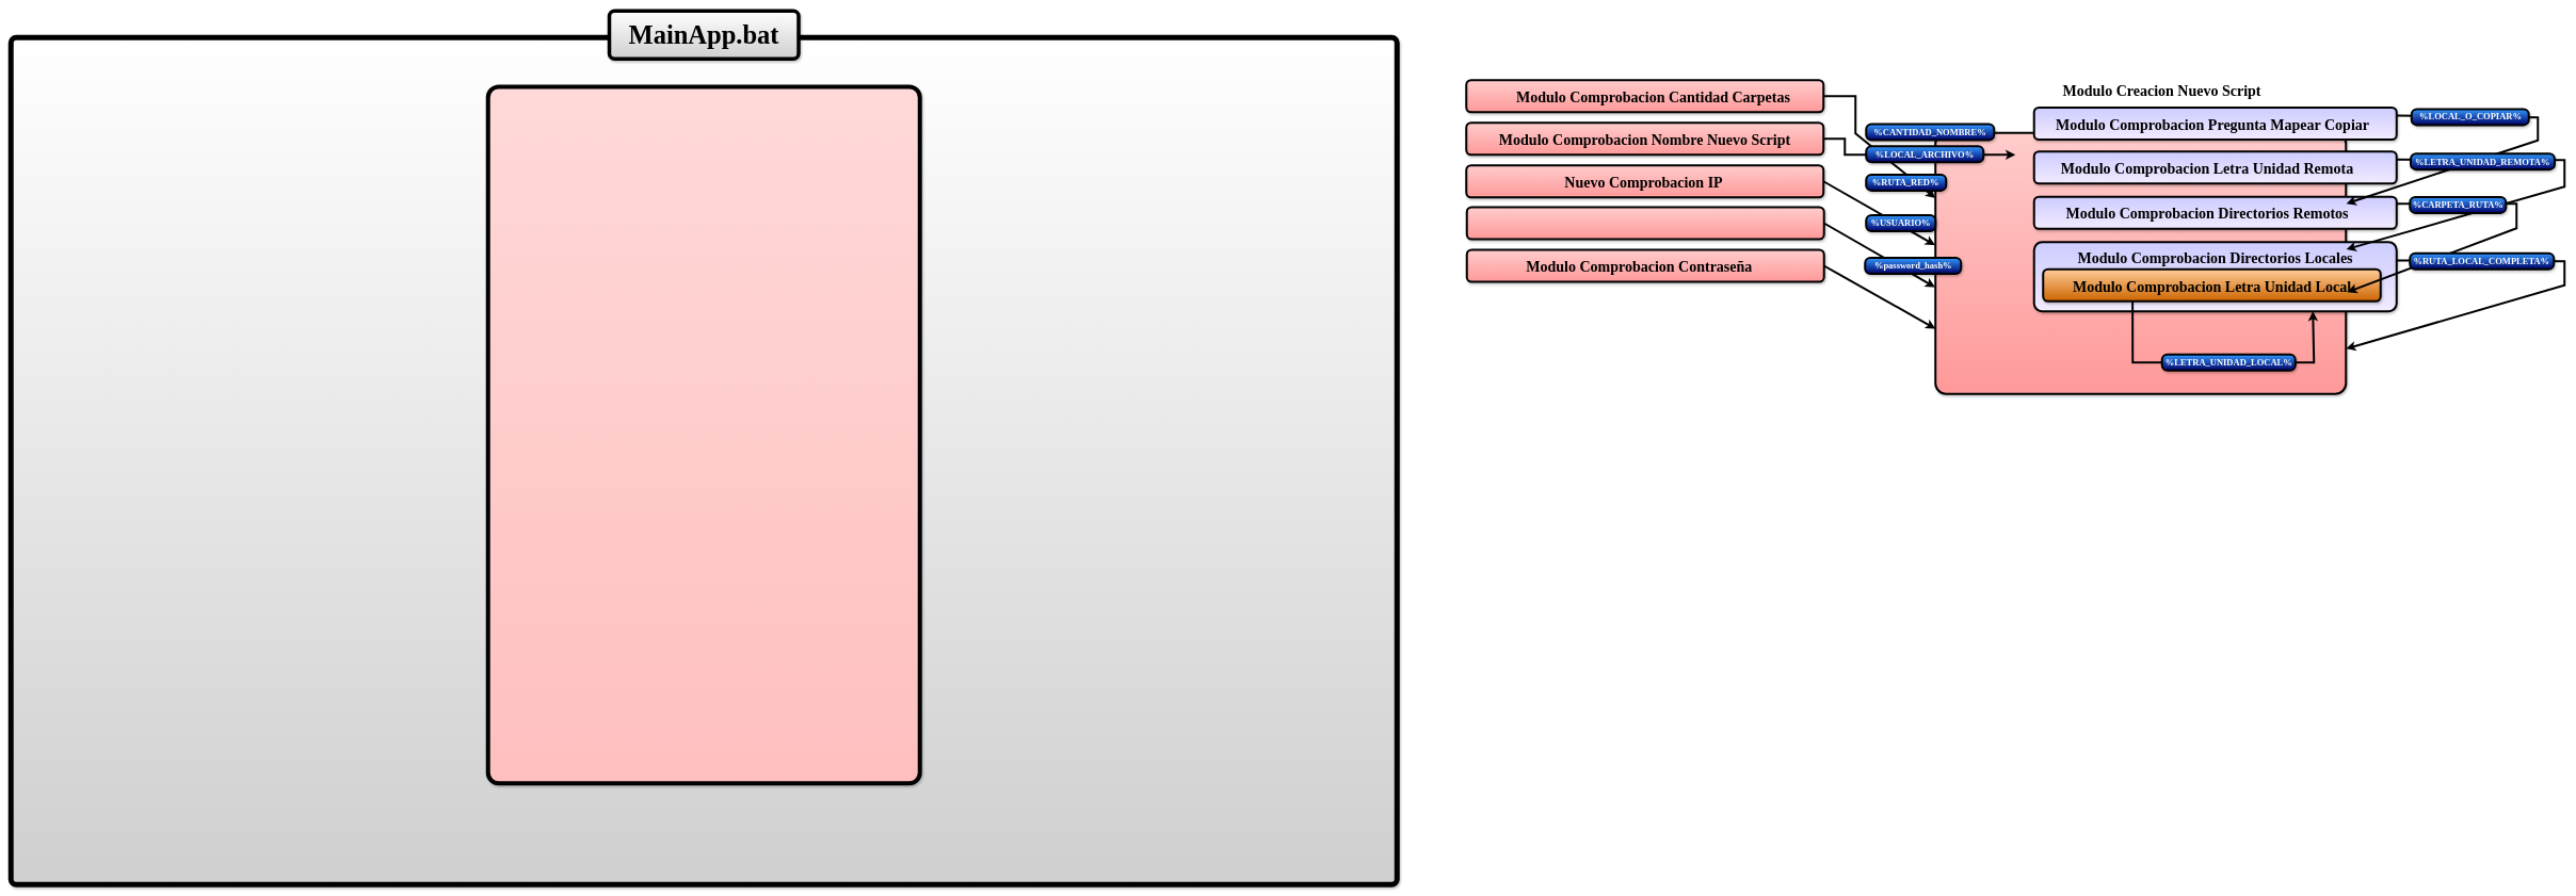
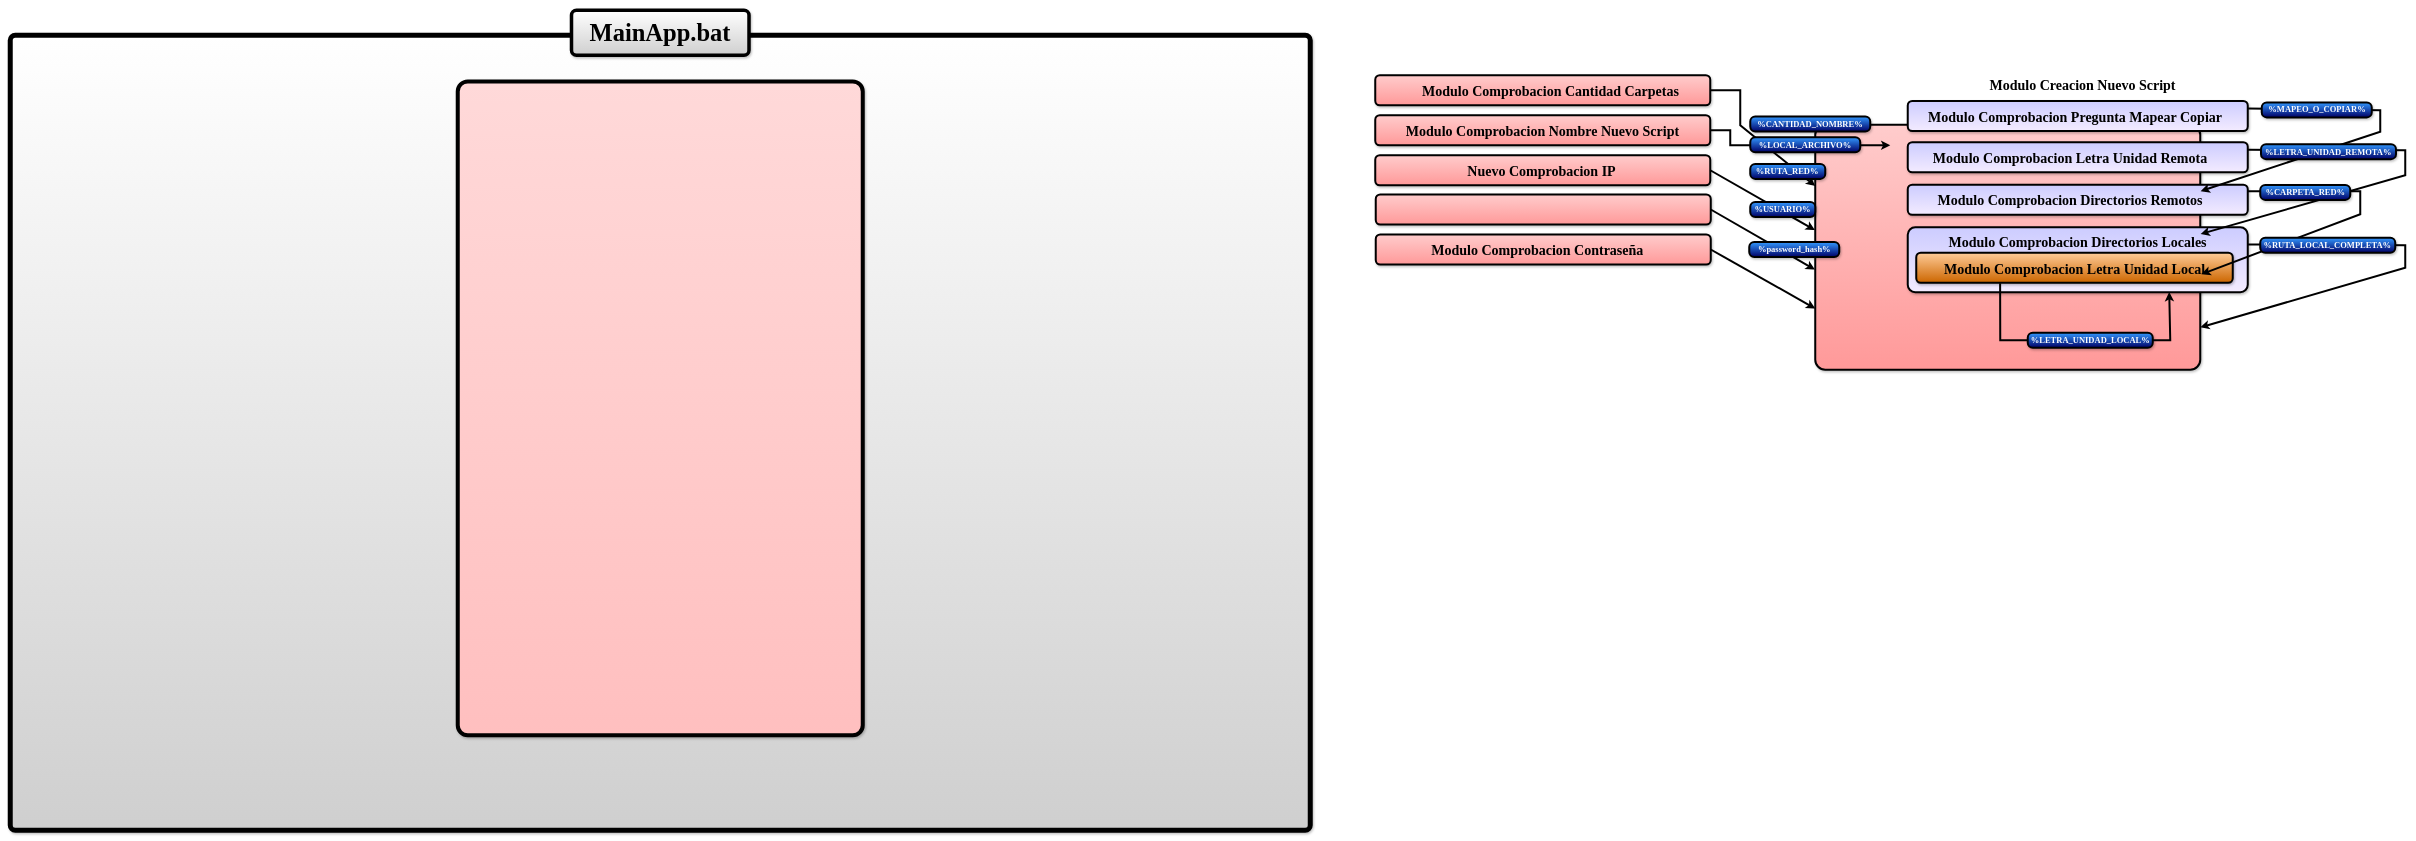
- <mxCell id="20" value="&lt;b&gt;&lt;font style=&quot;font-size: 28px;&quot;&gt;Modulo Creacion Nuevo Script&lt;/font&gt;&lt;/b&gt;" style="text;html=1;strokeColor=none;fillColor=none;align=center;verticalAlign=middle;whiteSpace=wrap;rounded=0;fontSize=30;fontFamily=Tahoma;" vertex="1" parent="1"><mxGeometry x="3842" y="150" width="426" height="35" as="geometry" /></mxCell>
+ <mxCell id="20" value="&lt;b&gt;&lt;font style=&quot;font-size: 28px;&quot;&gt;Modulo Creacion Nuevo Script&lt;/font&gt;&lt;/b&gt;" style="text;html=1;strokeColor=none;fillColor=none;align=center;verticalAlign=middle;whiteSpace=wrap;rounded=0;fontSize=30;fontFamily=Tahoma;" vertex="1" parent="1"><mxGeometry x="3952" y="150" width="426" height="35" as="geometry" /></mxCell>
- <mxCell id="51" value="&lt;font color=&quot;#ffffff&quot;&gt;&lt;b style=&quot;font-size: 17px;&quot;&gt;%&lt;/b&gt;&lt;b&gt;&lt;font style=&quot;font-size: 17px;&quot;&gt;LOCAL_O_COPIAR&lt;/font&gt;&lt;/b&gt;&lt;b style=&quot;font-size: 17px;&quot;&gt;%&lt;/b&gt;&lt;/font&gt;" style="text;html=1;strokeColor=none;fillColor=none;align=center;verticalAlign=middle;whiteSpace=wrap;rounded=0;fontSize=30;fontFamily=Tahoma;" vertex="1" parent="1"><mxGeometry x="4525.25" y="199.5" width="217.75" height="27.5" as="geometry" /></mxCell>
+ <mxCell id="51" value="&lt;font color=&quot;#ffffff&quot;&gt;&lt;b style=&quot;font-size: 17px;&quot;&gt;%&lt;/b&gt;&lt;b&gt;&lt;font style=&quot;font-size: 17px;&quot;&gt;MAPEO_O_COPIAR&lt;/font&gt;&lt;/b&gt;&lt;b style=&quot;font-size: 17px;&quot;&gt;%&lt;/b&gt;&lt;/font&gt;" style="text;html=1;strokeColor=none;fillColor=none;align=center;verticalAlign=middle;whiteSpace=wrap;rounded=0;fontSize=30;fontFamily=Tahoma;" vertex="1" parent="1"><mxGeometry x="4525.25" y="199.5" width="217.75" height="27.5" as="geometry" /></mxCell>
- <mxCell id="49" value="&lt;font size=&quot;1&quot; color=&quot;#ffffff&quot;&gt;&lt;b style=&quot;font-size: 17px;&quot;&gt;%CARPETA_RUTA%&lt;/b&gt;&lt;/font&gt;" style="text;html=1;strokeColor=none;fillColor=none;align=center;verticalAlign=middle;whiteSpace=wrap;rounded=0;fontSize=30;fontFamily=Tahoma;" vertex="1" parent="1"><mxGeometry x="4523" y="365.25" width="175" height="27.5" as="geometry" /></mxCell>
+ <mxCell id="49" value="&lt;font size=&quot;1&quot; color=&quot;#ffffff&quot;&gt;&lt;b style=&quot;font-size: 17px;&quot;&gt;%CARPETA_RED%&lt;/b&gt;&lt;/font&gt;" style="text;html=1;strokeColor=none;fillColor=none;align=center;verticalAlign=middle;whiteSpace=wrap;rounded=0;fontSize=30;fontFamily=Tahoma;" vertex="1" parent="1"><mxGeometry x="4523" y="365.25" width="175" height="27.5" as="geometry" /></mxCell>
